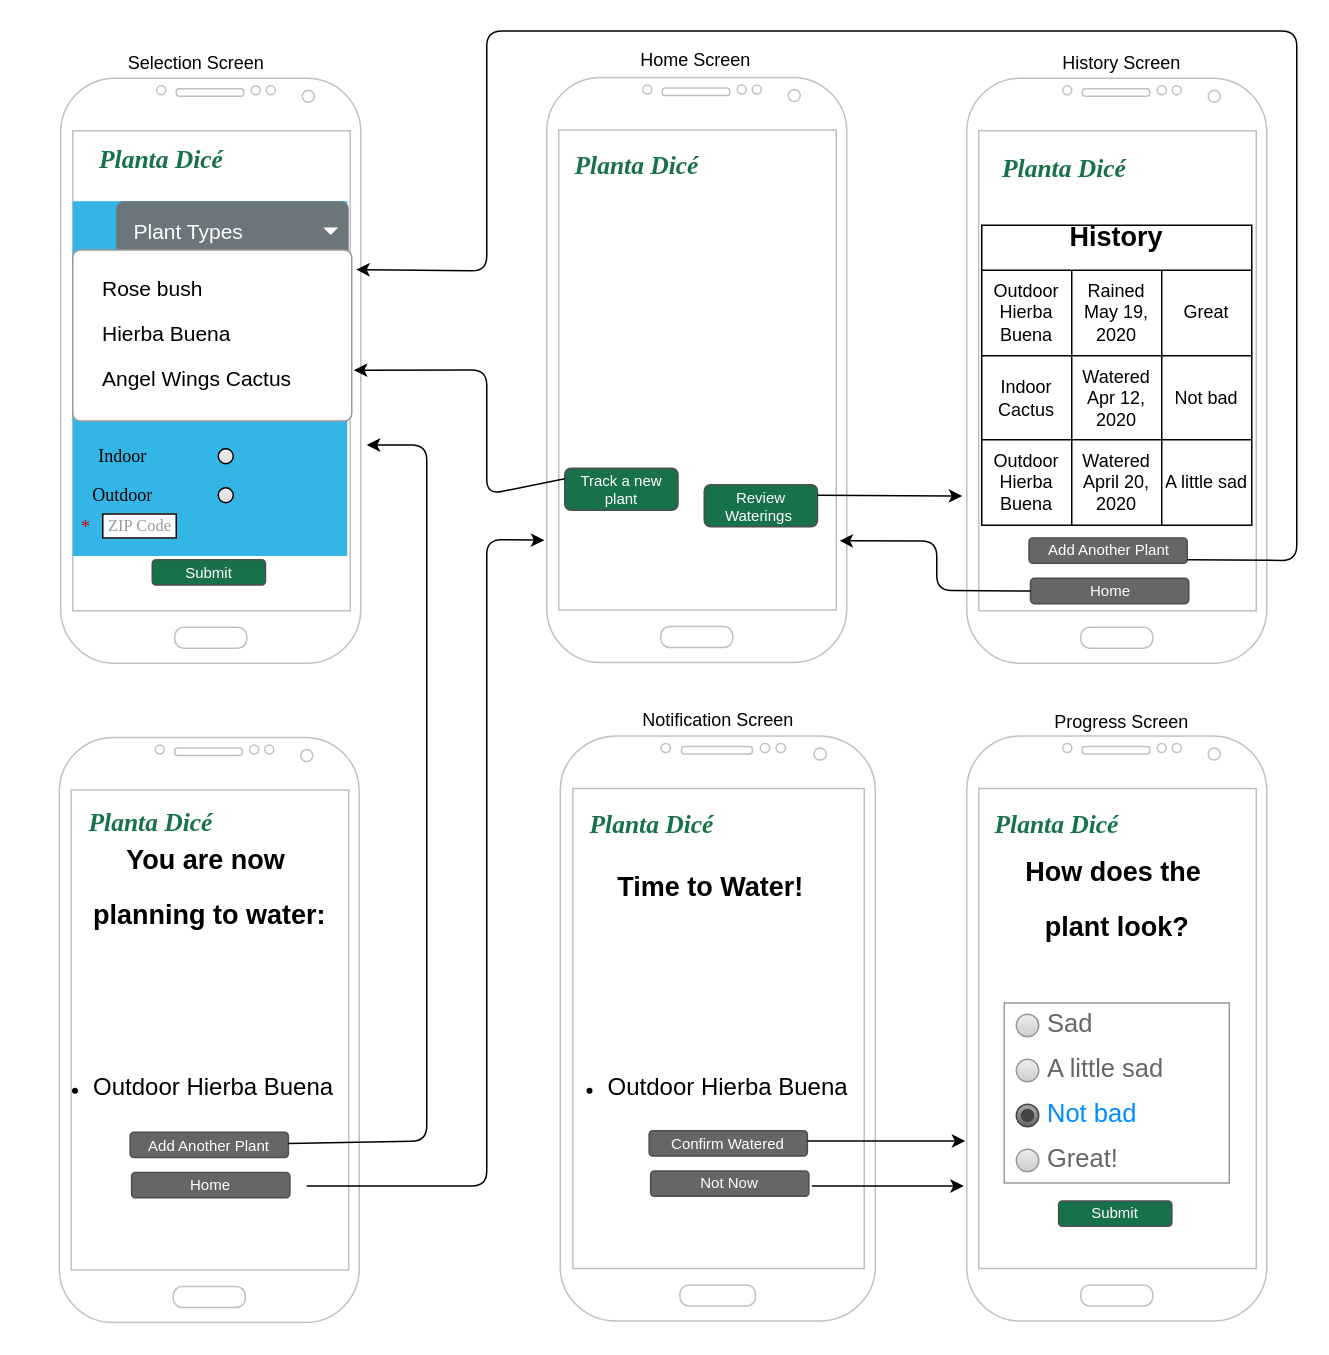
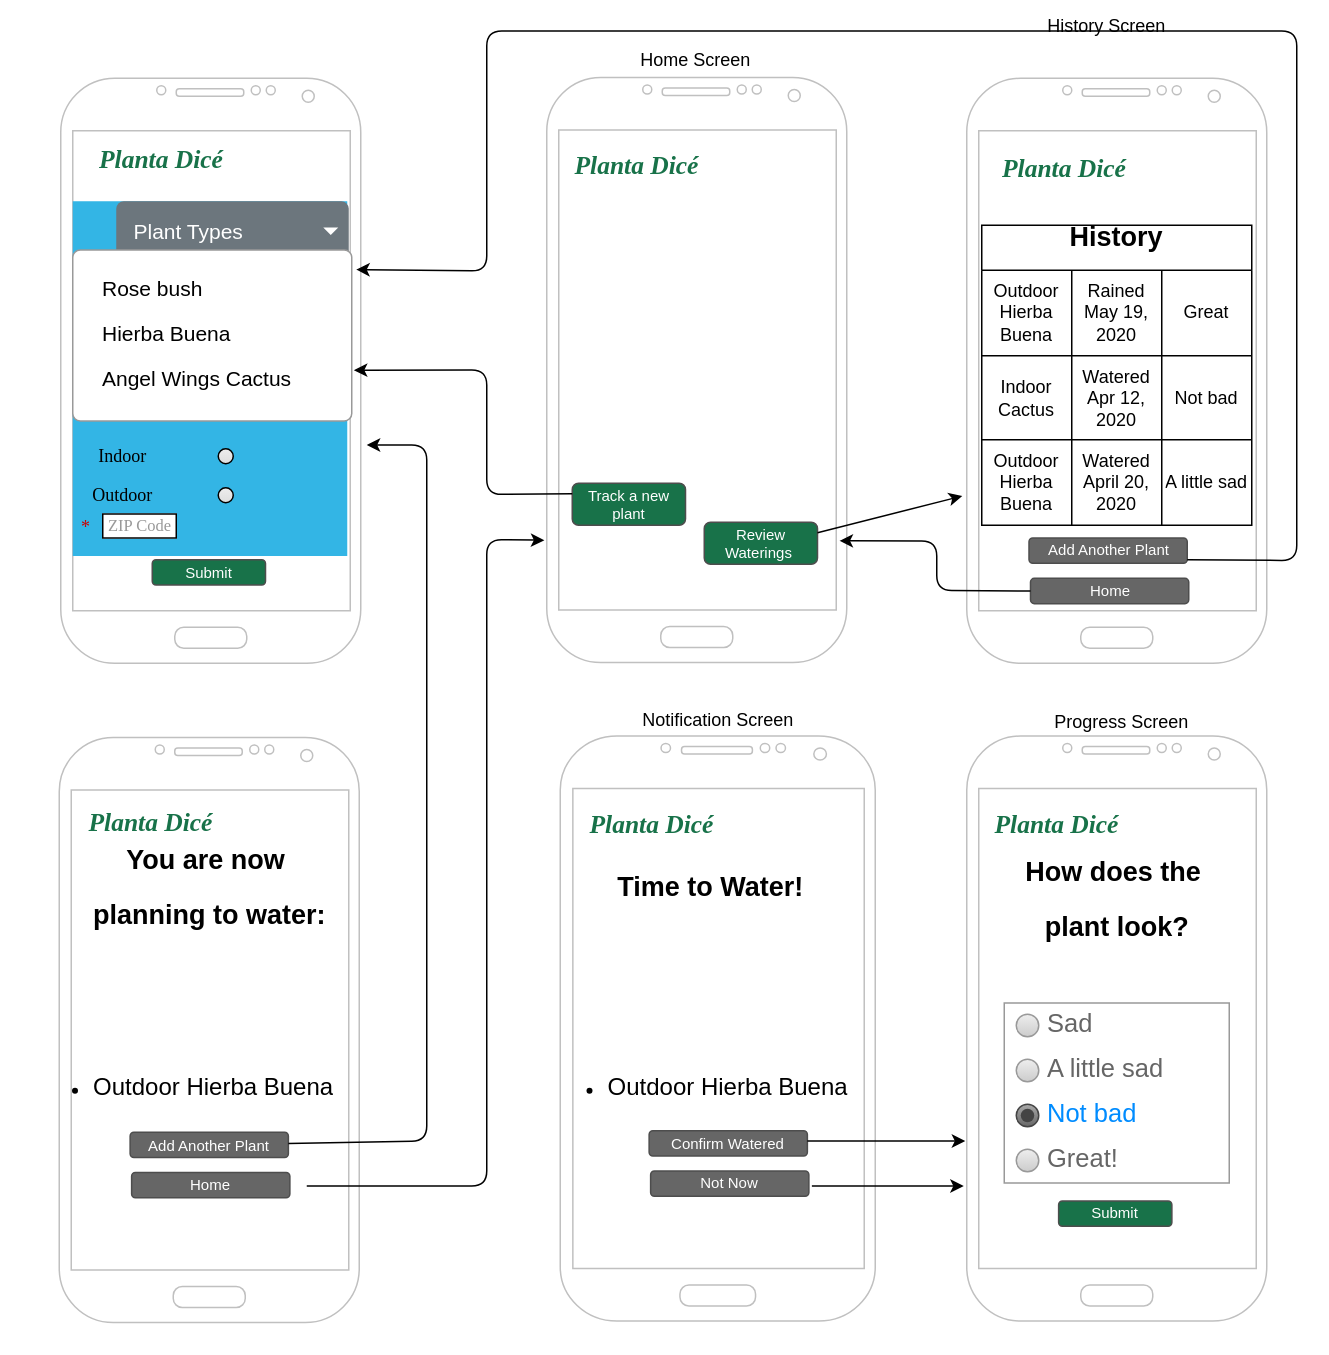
- <mxCell id="78" value="Selection Screen" style="text;html=1;align=center;verticalAlign=middle;resizable=0;points=[];autosize=1;" vertex="1" parent="1"><mxGeometry x="75" y="31.5" width="110" height="20" as="geometry" /></mxCell>
- <mxCell id="80" value="History Screen" style="text;html=1;align=center;verticalAlign=middle;resizable=0;points=[];autosize=1;" vertex="1" parent="1"><mxGeometry x="702" y="31.5" width="90" height="20" as="geometry" /></mxCell>
+ <mxCell id="80" value="History Screen" style="text;html=1;align=center;verticalAlign=middle;resizable=0;points=[];autosize=1;" vertex="1" parent="1"><mxGeometry x="692" y="6.5" width="90" height="20" as="geometry" /></mxCell>
- <mxCell id="43" value="Track a new plant" style="rounded=1;html=1;shadow=0;dashed=0;whiteSpace=wrap;fontSize=10;fillColor=#187249;align=center;strokeColor=#4D4D4D;fontColor=#ffffff;" vertex="1" parent="1"><mxGeometry x="376" y="311.5" width="75.5" height="28" as="geometry" /></mxCell>
+ <mxCell id="43" value="Track a new plant" style="rounded=1;html=1;shadow=0;dashed=0;whiteSpace=wrap;fontSize=10;fillColor=#187249;align=center;strokeColor=#4D4D4D;fontColor=#ffffff;" vertex="1" parent="1"><mxGeometry x="381" y="321.5" width="75.5" height="28" as="geometry" /></mxCell>
- <mxCell id="44" value="Review&lt;br&gt;Waterings&amp;nbsp;" style="rounded=1;html=1;shadow=0;dashed=0;whiteSpace=wrap;fontSize=10;fillColor=#187249;align=center;strokeColor=#4D4D4D;fontColor=#ffffff;" vertex="1" parent="1"><mxGeometry x="469" y="322.5" width="75.5" height="28" as="geometry" /></mxCell>
+ <mxCell id="44" value="Review&lt;br&gt;Waterings&amp;nbsp;" style="rounded=1;html=1;shadow=0;dashed=0;whiteSpace=wrap;fontSize=10;fillColor=#187249;align=center;strokeColor=#4D4D4D;fontColor=#ffffff;" vertex="1" parent="1"><mxGeometry x="469" y="347.5" width="75.5" height="28" as="geometry" /></mxCell>
